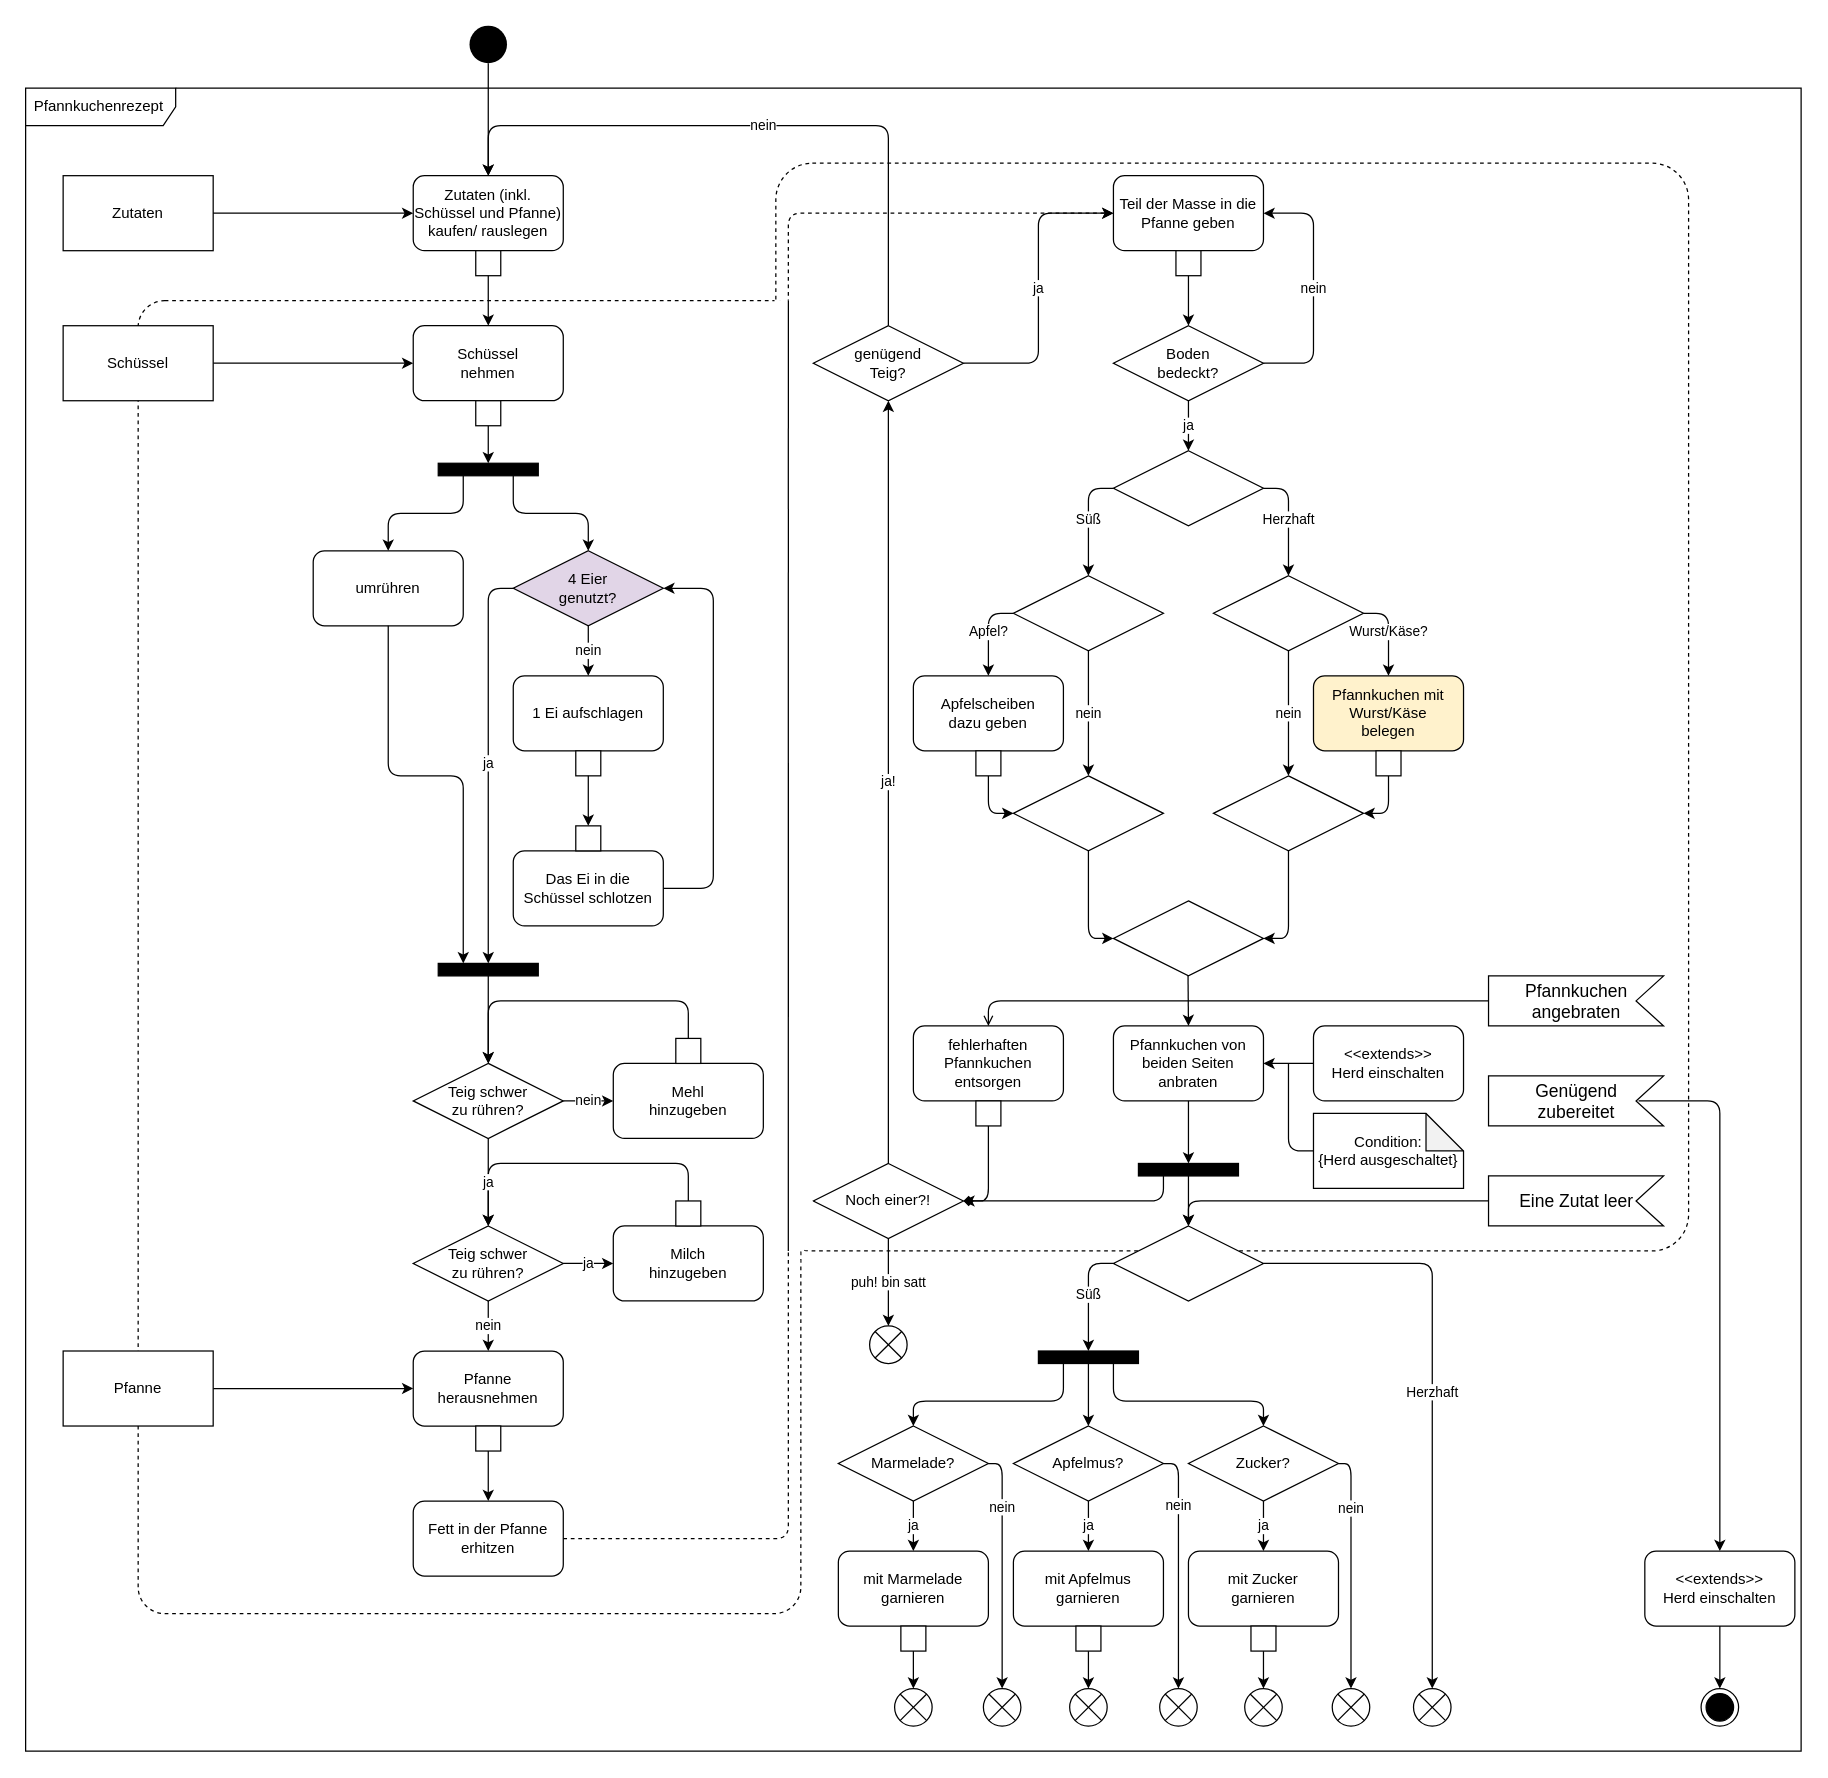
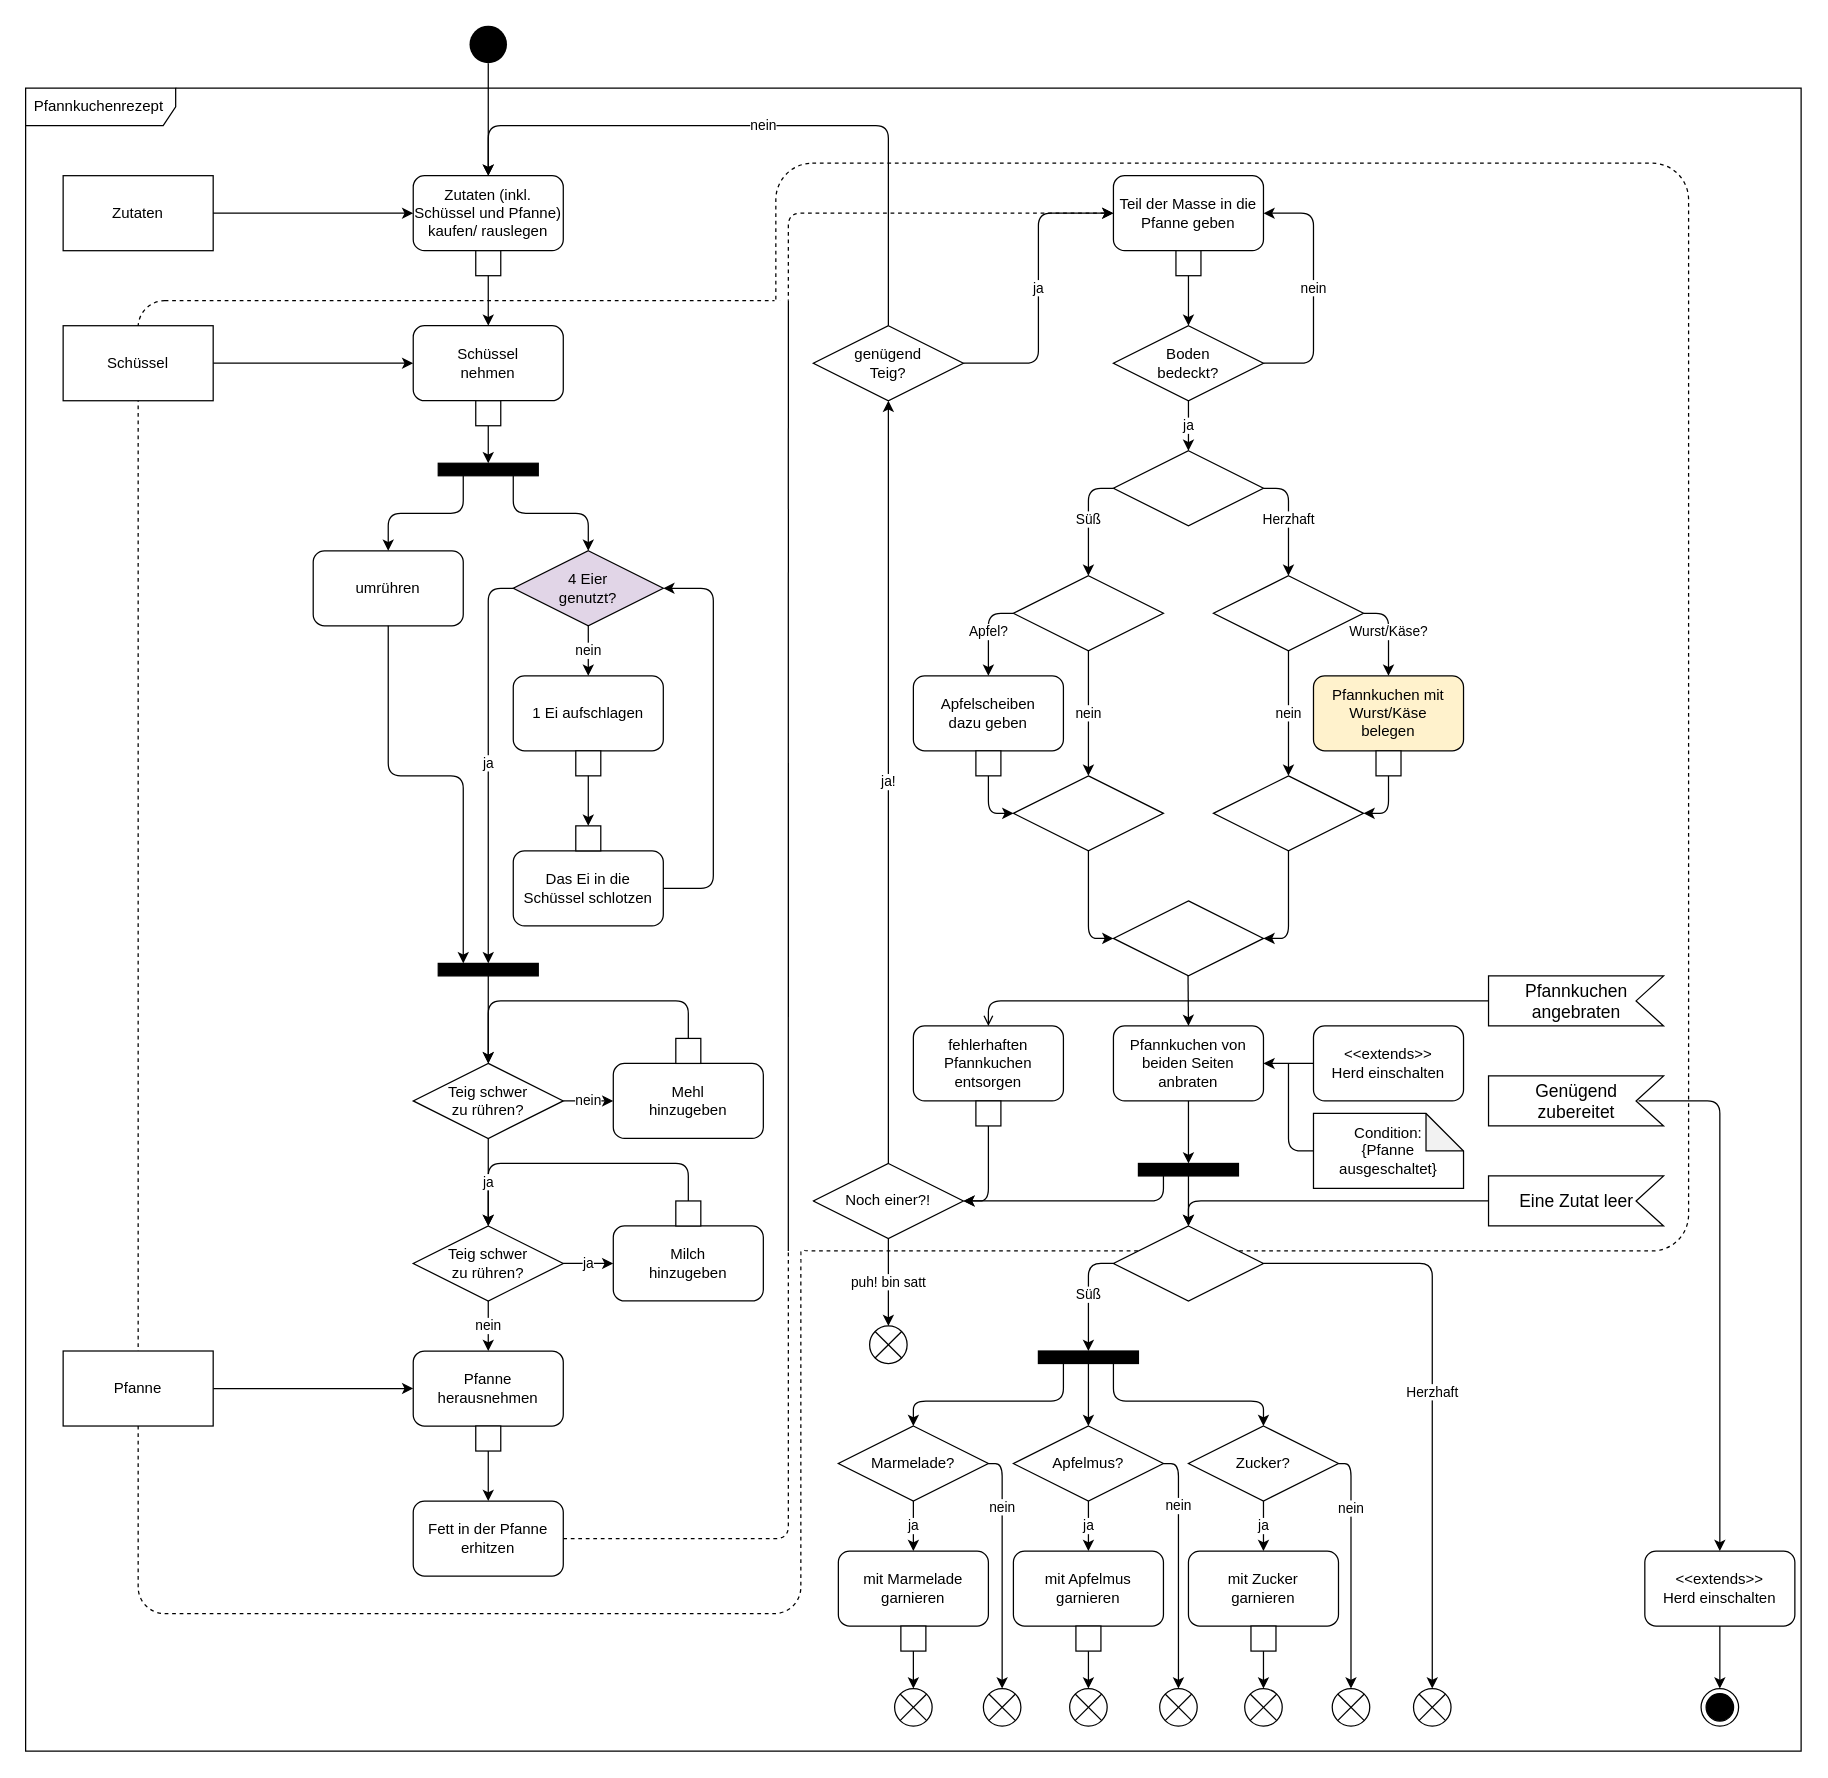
- <mxCell id="138" value="Condition:&lt;br&gt;{Herd ausgeschaltet}" style="shape=note;whiteSpace=wrap;html=1;backgroundOutline=1;darkOpacity=0.05;flipV=0;flipH=0;" parent="1" vertex="1"><mxGeometry x="1050" y="890" width="120" height="60" as="geometry" /></mxCell>
+ <mxCell id="138" value="Condition:&lt;br&gt;{Pfanne ausgeschaltet}" style="shape=note;whiteSpace=wrap;html=1;backgroundOutline=1;darkOpacity=0.05;flipV=0;flipH=0;" parent="1" vertex="1"><mxGeometry x="1050" y="890" width="120" height="60" as="geometry" /></mxCell>
- <mxCell id="134" value="" style="endArrow=diamond;html=1;entryX=1;entryY=0.5;entryDx=0;entryDy=0;exitX=0.5;exitY=1;exitDx=0;exitDy=0;" parent="1" source="132" target="107" edge="1"><mxGeometry width="50" height="50" relative="1" as="geometry"><mxPoint x="1200" y="810" as="sourcePoint" /><mxPoint x="800" y="830" as="targetPoint" /><Array as="points"><mxPoint x="790" y="960" /></Array></mxGeometry></mxCell>
+ <mxCell id="134" value="" style="endArrow=classic;html=1;entryX=1;entryY=0.5;entryDx=0;entryDy=0;exitX=0.5;exitY=1;exitDx=0;exitDy=0;" parent="1" source="132" target="107" edge="1"><mxGeometry width="50" height="50" relative="1" as="geometry"><mxPoint x="1200" y="810" as="sourcePoint" /><mxPoint x="800" y="830" as="targetPoint" /><Array as="points"><mxPoint x="790" y="960" /></Array></mxGeometry></mxCell>
